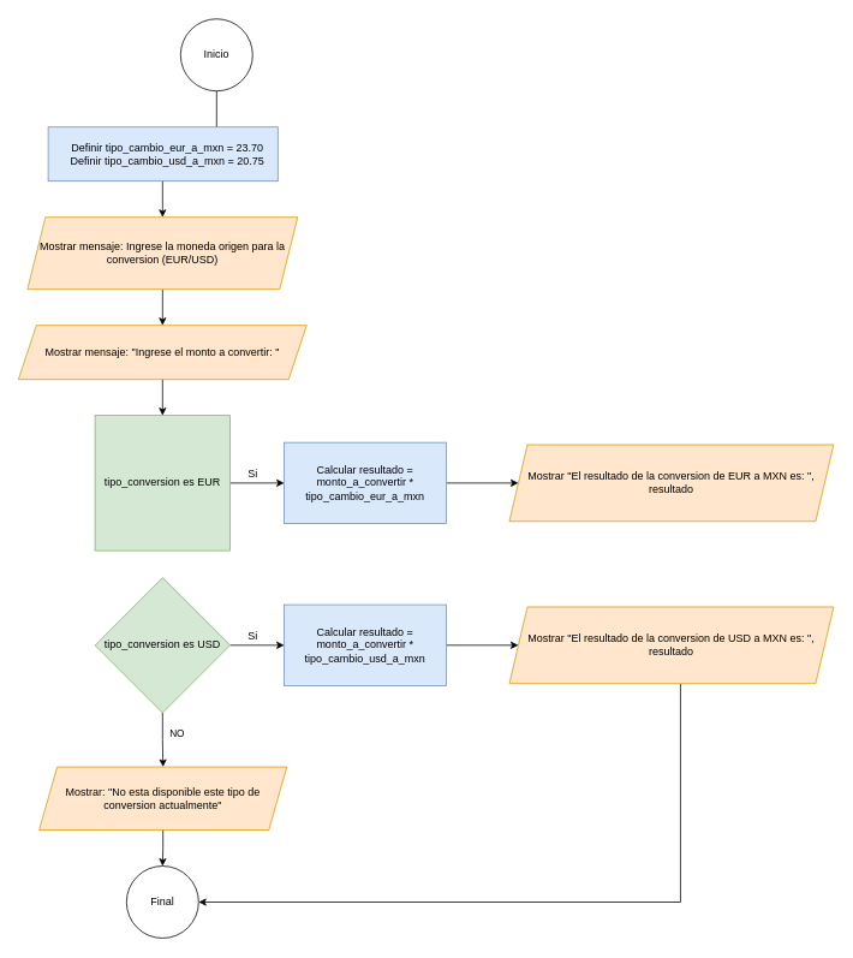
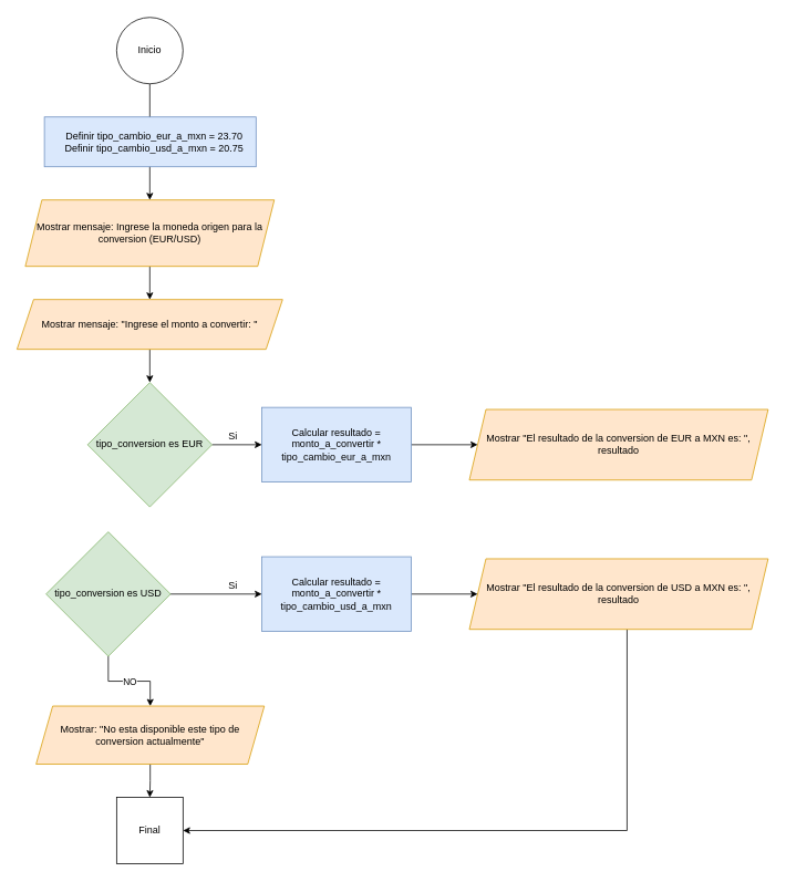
- <mxCell id="3" value="Inicio" style="ellipse;whiteSpace=wrap;html=1;aspect=fixed;" vertex="1" parent="1"><mxGeometry x="200" y="20" width="80" height="80" as="geometry" /></mxCell>
+ <mxCell id="3" value="Inicio" style="ellipse;whiteSpace=wrap;html=1;aspect=fixed;" vertex="1" parent="1"><mxGeometry x="140" y="20" width="80" height="80" as="geometry" /></mxCell>
- <mxCell id="9" value="tipo_conversion es EUR" style="whiteSpace=wrap;html=1;fillColor=#d5e8d4;strokeColor=#82b366;rounded=0;" vertex="1" parent="1"><mxGeometry x="105" y="460" width="150" height="150" as="geometry" /></mxCell>
+ <mxCell id="9" value="tipo_conversion es EUR" style="rhombus;whiteSpace=wrap;html=1;fillColor=#d5e8d4;strokeColor=#82b366;" vertex="1" parent="1"><mxGeometry x="105" y="460" width="150" height="150" as="geometry" /></mxCell>
- <mxCell id="17" value="tipo_conversion es USD" style="rhombus;whiteSpace=wrap;html=1;fillColor=#d5e8d4;strokeColor=#82b366;" vertex="1" parent="1"><mxGeometry x="105" y="640" width="150" height="150" as="geometry" /></mxCell>
+ <mxCell id="17" value="tipo_conversion es USD" style="rhombus;whiteSpace=wrap;html=1;fillColor=#d5e8d4;strokeColor=#82b366;" vertex="1" parent="1"><mxGeometry x="55" y="640" width="150" height="150" as="geometry" /></mxCell>
- <mxCell id="25" value="Final" style="ellipse;whiteSpace=wrap;html=1;aspect=fixed;" vertex="1" parent="1"><mxGeometry x="140" y="960" width="80" height="80" as="geometry" /></mxCell>
+ <mxCell id="25" value="Final" style="whiteSpace=wrap;html=1;aspect=fixed;rounded=0;" vertex="1" parent="1"><mxGeometry x="140" y="960" width="80" height="80" as="geometry" /></mxCell>
